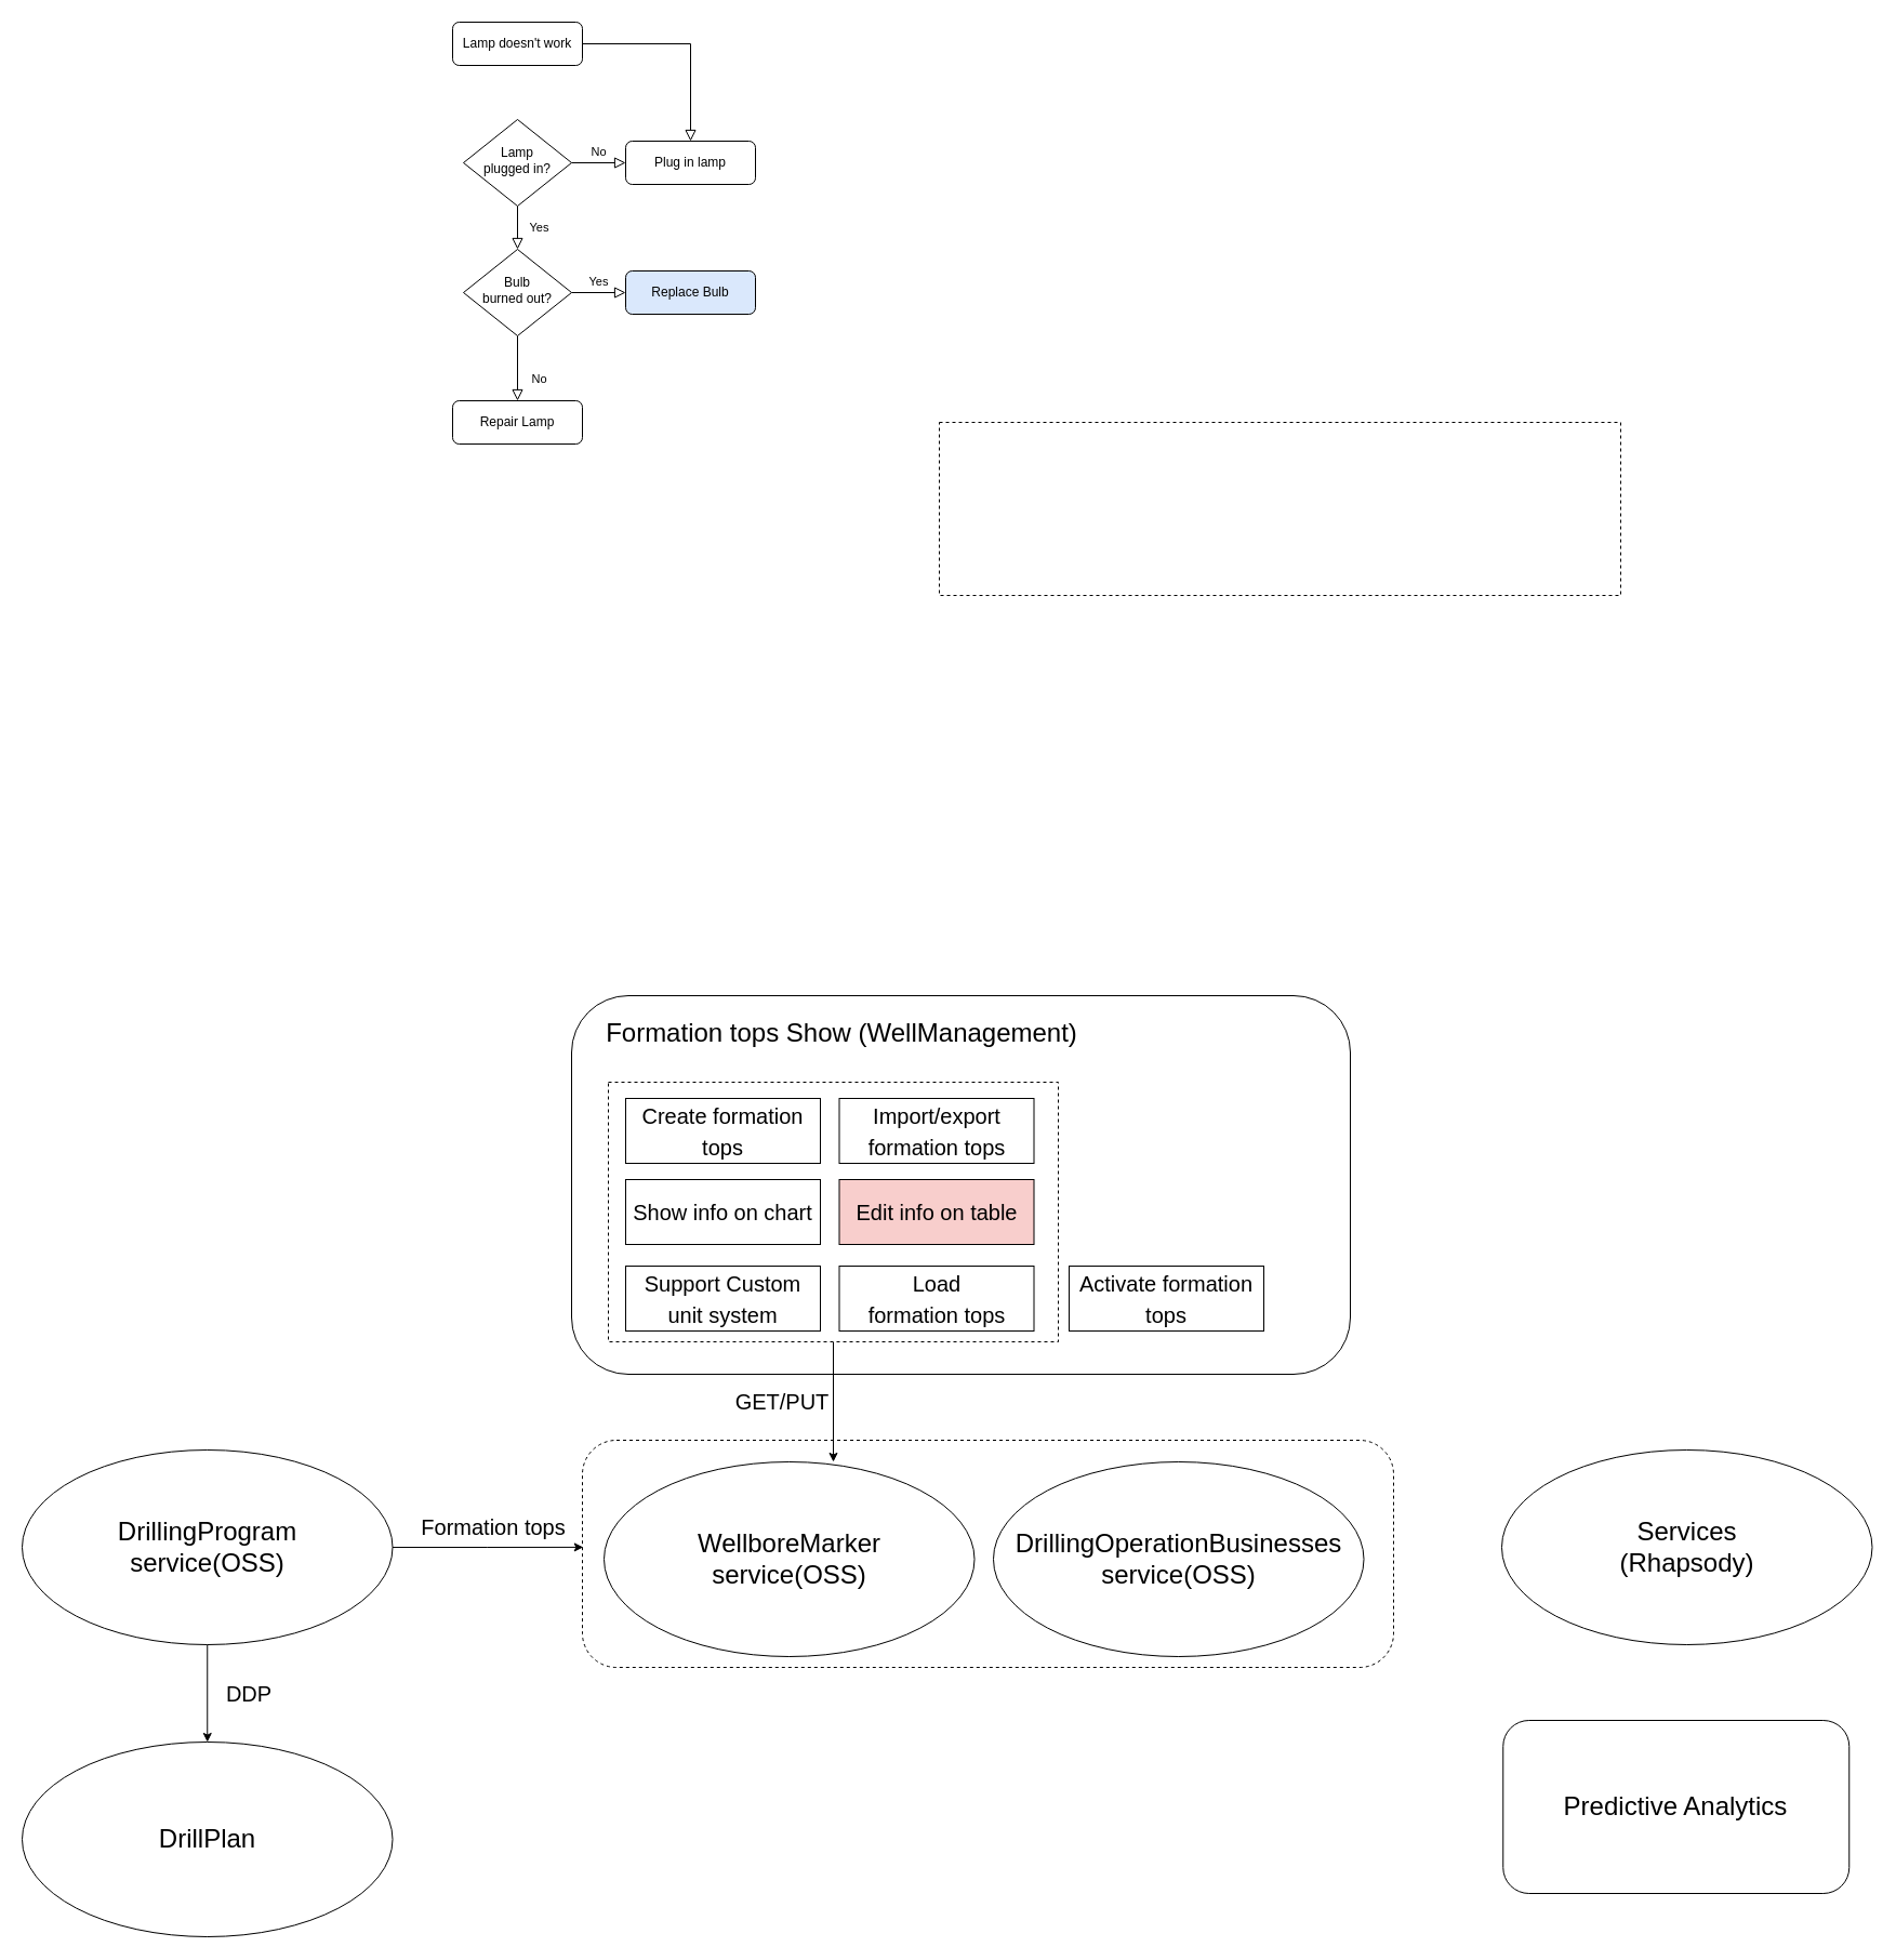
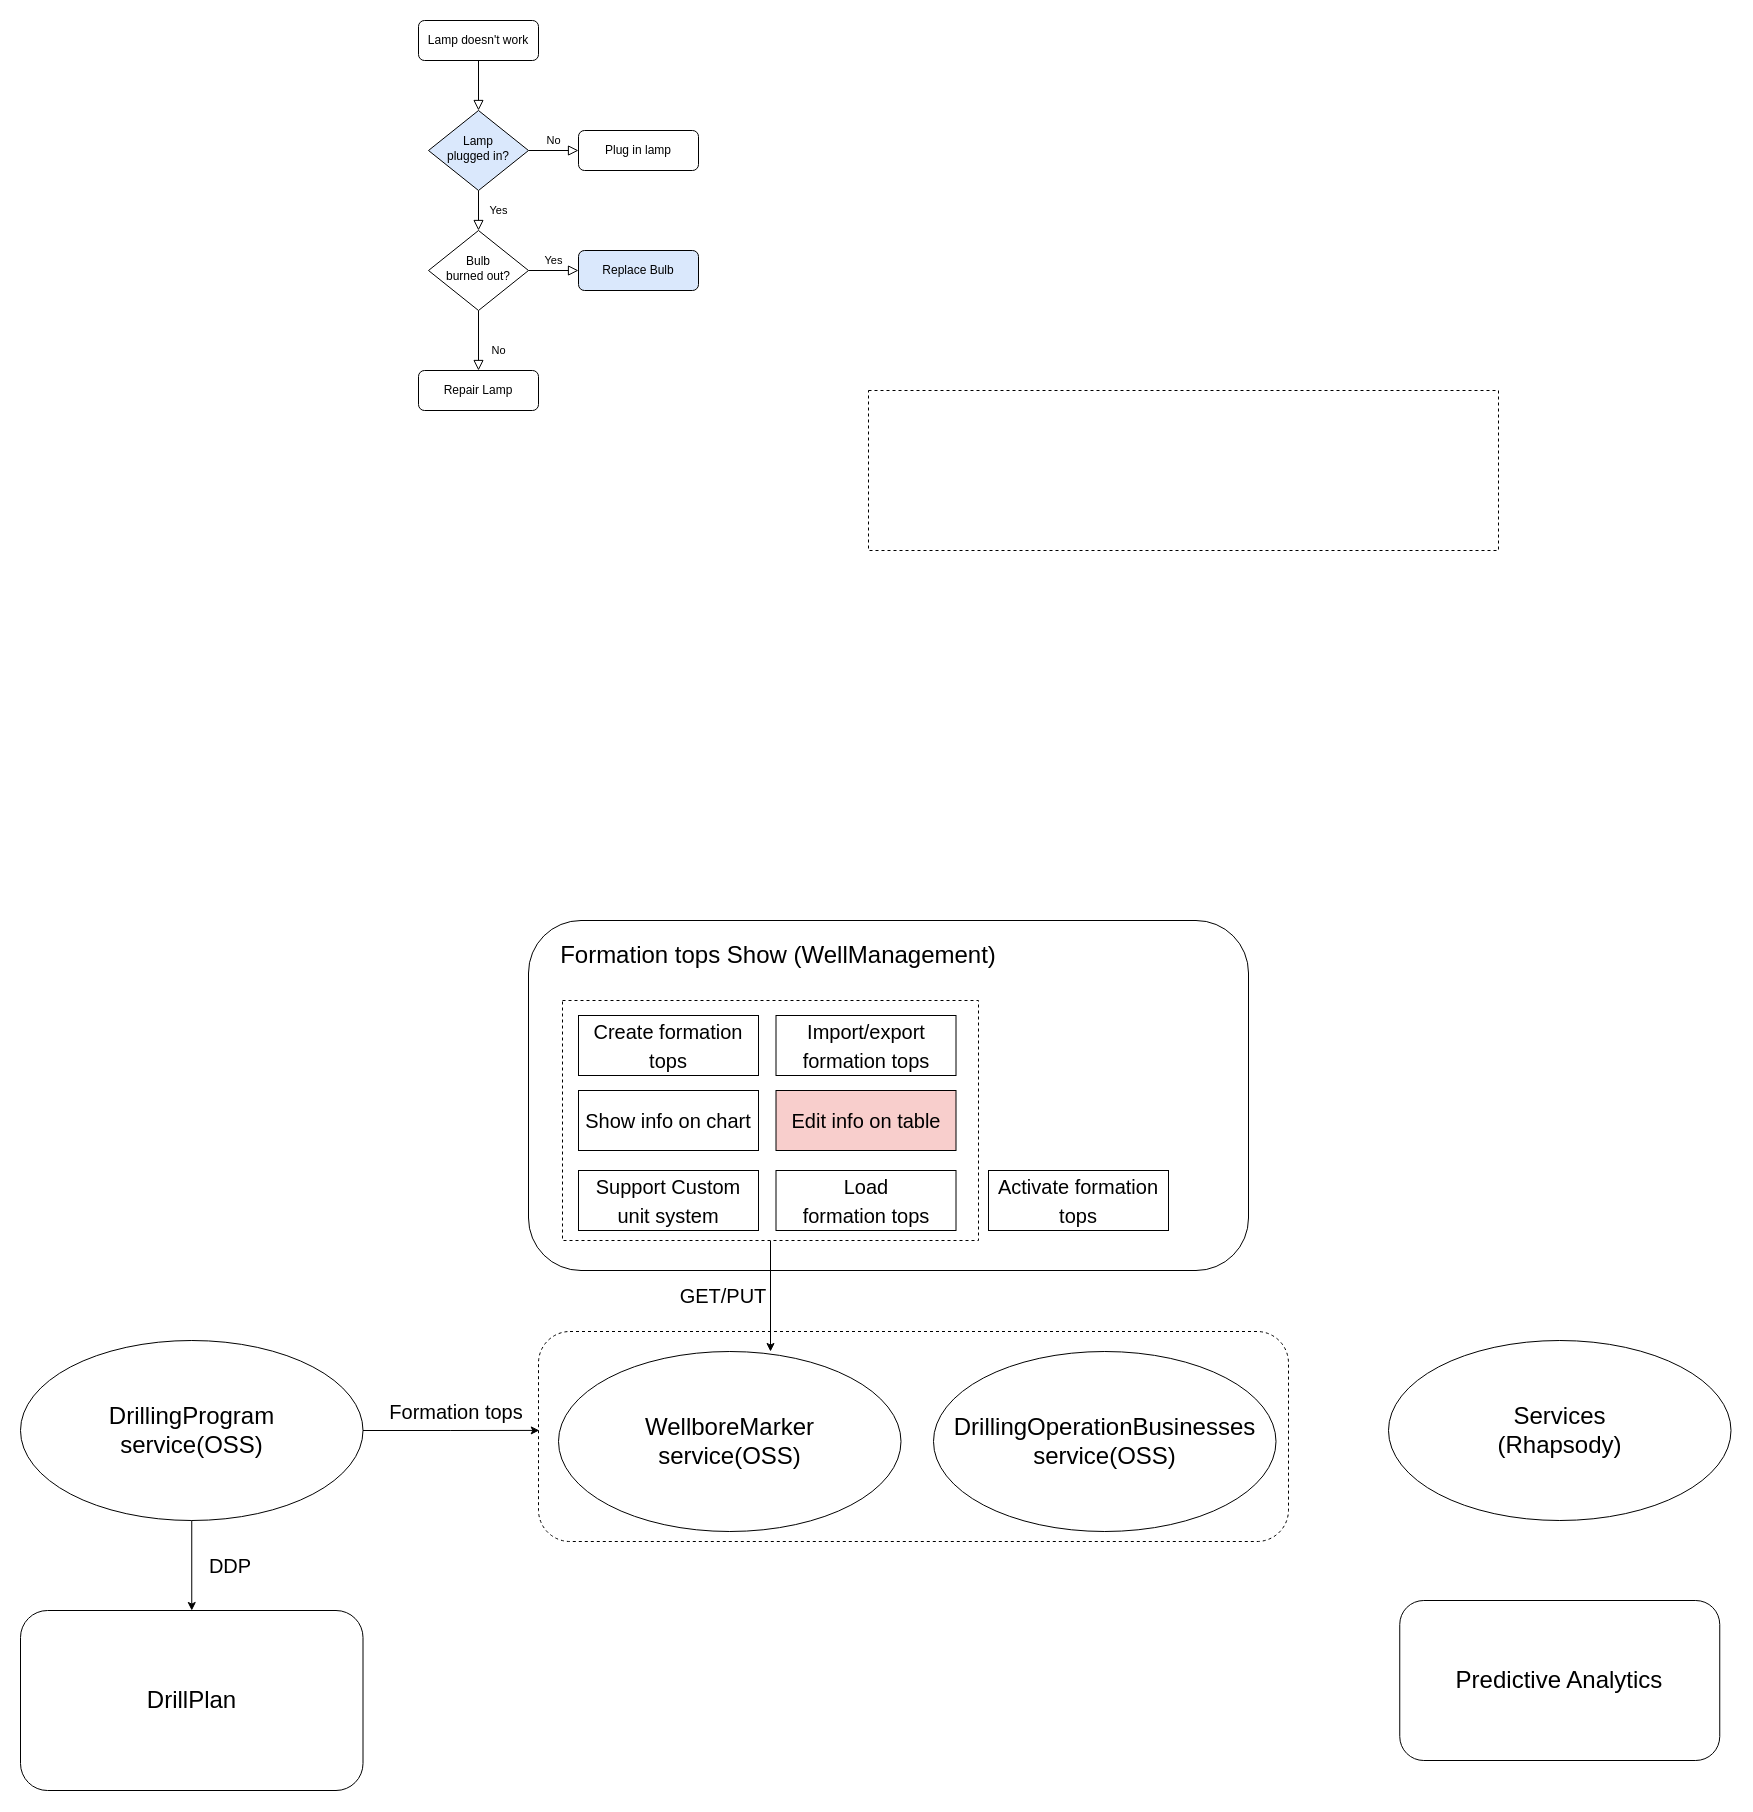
- <mxCell id="6" value="" style="rounded=0;html=1;jettySize=auto;orthogonalLoop=1;fontSize=11;endArrow=block;endFill=0;endSize=8;strokeWidth=1;shadow=0;labelBackgroundColor=none;edgeStyle=orthogonalEdgeStyle;" parent="1" source="7" target="11" edge="1"><mxGeometry relative="1" as="geometry" /></mxCell>
+ <mxCell id="6" value="" style="rounded=0;html=1;jettySize=auto;orthogonalLoop=1;fontSize=11;endArrow=block;endFill=0;endSize=8;strokeWidth=1;shadow=0;labelBackgroundColor=none;edgeStyle=orthogonalEdgeStyle;" parent="1" source="7" target="10" edge="1"><mxGeometry relative="1" as="geometry" /></mxCell>
- <mxCell id="10" value="Lamp&lt;br&gt;plugged in?" style="rhombus;whiteSpace=wrap;html=1;shadow=0;fontFamily=Helvetica;fontSize=12;align=center;strokeWidth=1;spacing=6;spacingTop=-4;" parent="1" vertex="1"><mxGeometry x="428" y="110" width="100" height="80" as="geometry" /></mxCell>
+ <mxCell id="10" value="Lamp&lt;br&gt;plugged in?" style="rhombus;whiteSpace=wrap;html=1;shadow=0;fontFamily=Helvetica;fontSize=12;align=center;strokeWidth=1;spacing=6;spacingTop=-4;fillColor=#dae8fc;" parent="1" vertex="1"><mxGeometry x="428" y="110" width="100" height="80" as="geometry" /></mxCell>
- <mxCell id="27" value="&lt;font style=&quot;font-size: 24px;&quot;&gt;DrillingOperationBusinesses&lt;br style=&quot;border-color: var(--border-color);&quot;&gt;service(OSS)&lt;br&gt;&lt;/font&gt;" style="ellipse;whiteSpace=wrap;html=1;fontSize=20;" vertex="1" parent="1"><mxGeometry x="918" y="1351" width="342.5" height="180" as="geometry" /></mxCell>
+ <mxCell id="27" value="&lt;font style=&quot;font-size: 24px;&quot;&gt;DrillingOperationBusinesses&lt;br style=&quot;border-color: var(--border-color);&quot;&gt;service(OSS)&lt;br&gt;&lt;/font&gt;" style="ellipse;whiteSpace=wrap;html=1;fontSize=20;" vertex="1" parent="1"><mxGeometry x="933" y="1351" width="342.5" height="180" as="geometry" /></mxCell>
- <mxCell id="26" value="&lt;font style=&quot;font-size: 24px;&quot;&gt;Predictive Analytics&lt;/font&gt;" style="rounded=1;whiteSpace=wrap;html=1;fontSize=20;" vertex="1" parent="1"><mxGeometry x="1389.25" y="1590" width="320" height="160" as="geometry" /></mxCell>
+ <mxCell id="26" value="&lt;font style=&quot;font-size: 24px;&quot;&gt;Predictive Analytics&lt;/font&gt;" style="rounded=1;whiteSpace=wrap;html=1;fontSize=20;" vertex="1" parent="1"><mxGeometry x="1399.25" y="1600" width="320" height="160" as="geometry" /></mxCell>
- <mxCell id="33" value="&lt;font style=&quot;font-size: 24px;&quot;&gt;DrillPlan&lt;br&gt;&lt;/font&gt;" style="ellipse;whiteSpace=wrap;html=1;fontSize=20;" vertex="1" parent="1"><mxGeometry x="20" y="1610" width="342.5" height="180" as="geometry" /></mxCell>
+ <mxCell id="33" value="&lt;font style=&quot;font-size: 24px;&quot;&gt;DrillPlan&lt;br&gt;&lt;/font&gt;" style="whiteSpace=wrap;html=1;fontSize=20;rounded=1;" vertex="1" parent="1"><mxGeometry x="20" y="1610" width="342.5" height="180" as="geometry" /></mxCell>
